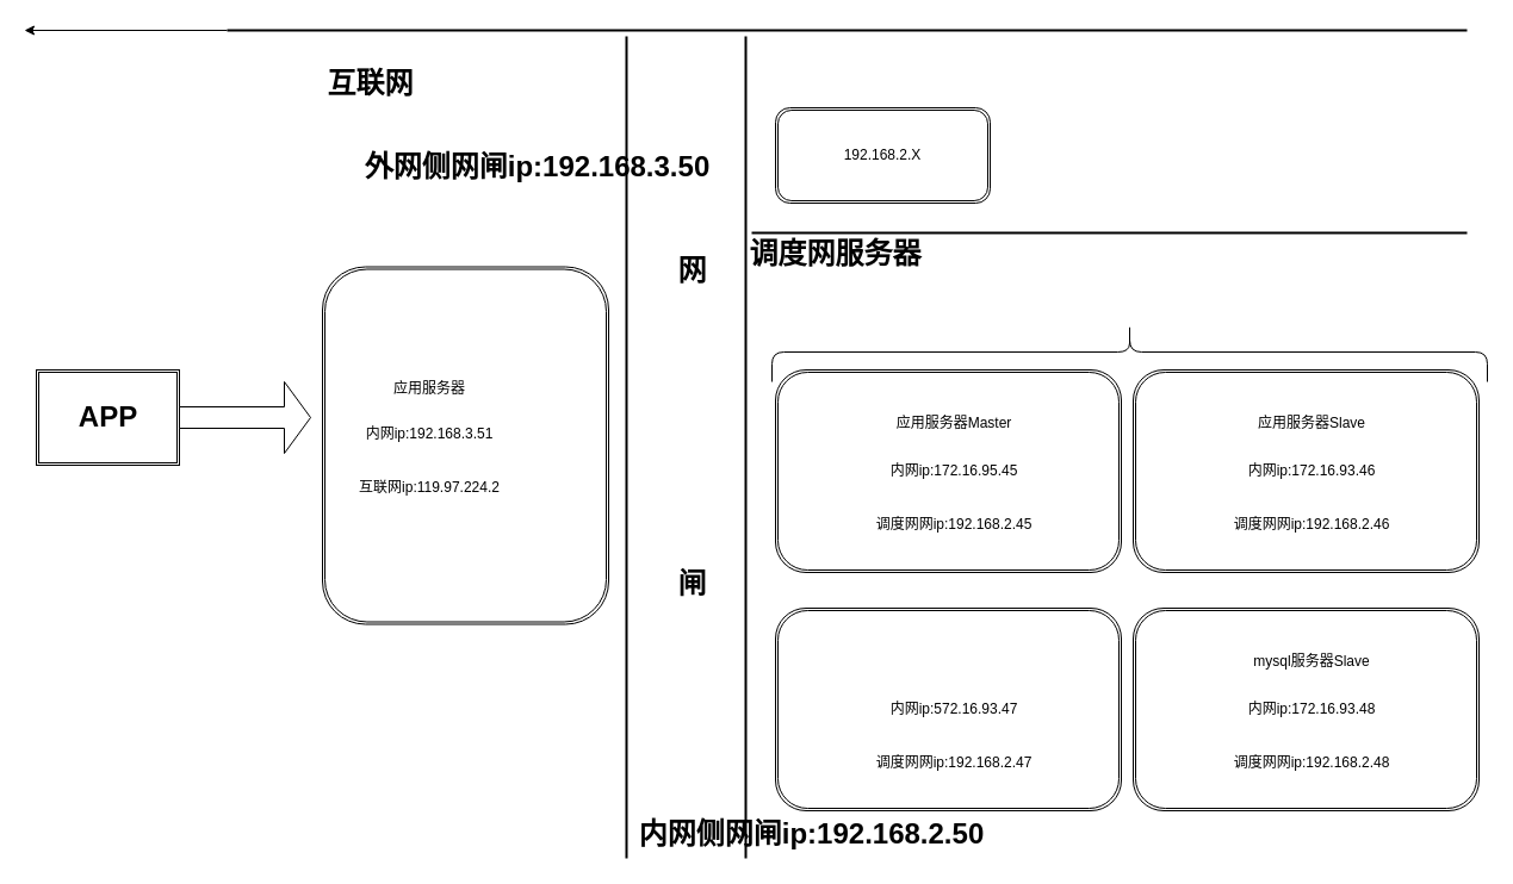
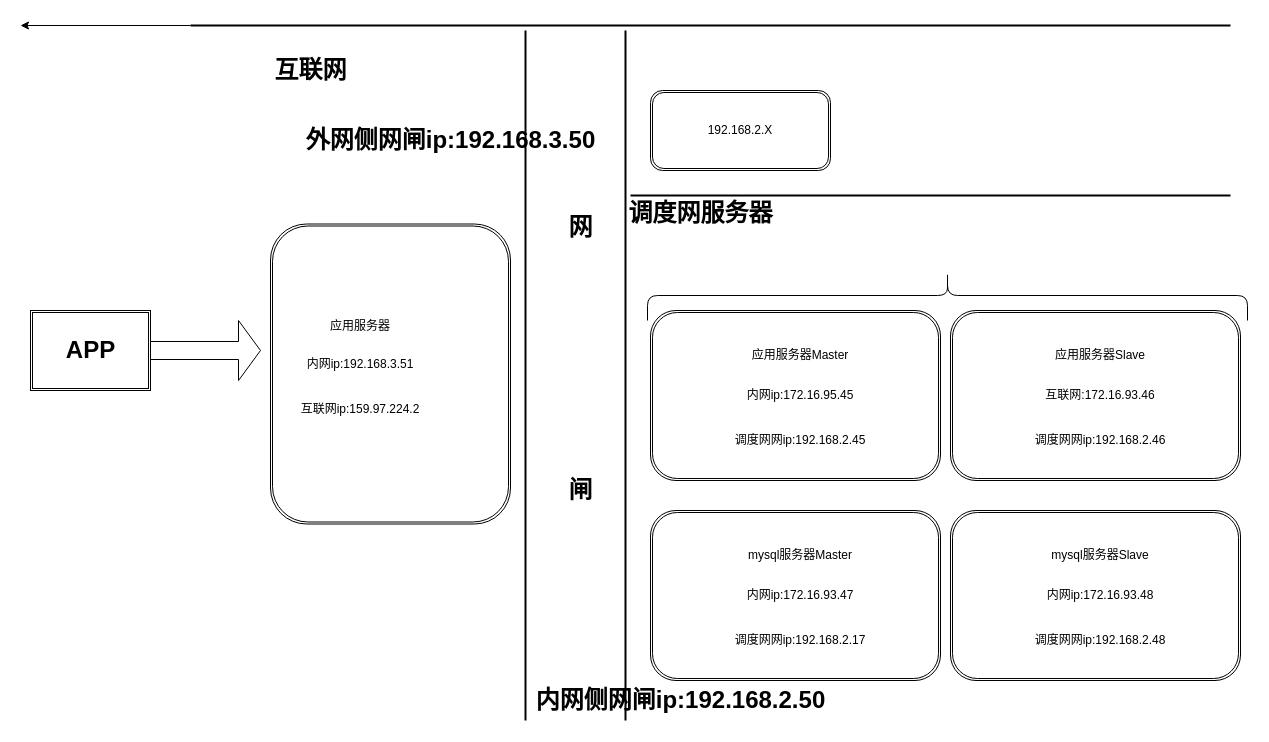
- <mxCell id="14" value="内网ip:172.16.93.46" style="text;html=1;strokeColor=none;fillColor=none;align=center;verticalAlign=middle;whiteSpace=wrap;rounded=0;" vertex="1" parent="1"><mxGeometry x="980" y="375" width="240" height="40" as="geometry" /></mxCell>
+ <mxCell id="14" value="互联网:172.16.93.46" style="text;html=1;strokeColor=none;fillColor=none;align=center;verticalAlign=middle;whiteSpace=wrap;rounded=0;" vertex="1" parent="1"><mxGeometry x="980" y="375" width="240" height="40" as="geometry" /></mxCell>
- <mxCell id="27" value="互联网ip:119.97.224.2" style="text;html=1;strokeColor=none;fillColor=none;align=center;verticalAlign=middle;whiteSpace=wrap;rounded=0;" vertex="1" parent="1"><mxGeometry x="240" y="388.5" width="240" height="40" as="geometry" /></mxCell>
+ <mxCell id="27" value="互联网ip:159.97.224.2" style="text;html=1;strokeColor=none;fillColor=none;align=center;verticalAlign=middle;whiteSpace=wrap;rounded=0;" vertex="1" parent="1"><mxGeometry x="240" y="388.5" width="240" height="40" as="geometry" /></mxCell>
+ <mxCell id="20" value="mysql服务器Master" style="text;html=1;strokeColor=none;fillColor=none;align=center;verticalAlign=middle;whiteSpace=wrap;rounded=0;" vertex="1" parent="1"><mxGeometry x="680" y="535" width="240" height="40" as="geometry" /></mxCell>
- <mxCell id="18" value="内网ip:572.16.93.47" style="text;html=1;strokeColor=none;fillColor=none;align=center;verticalAlign=middle;whiteSpace=wrap;rounded=0;" vertex="1" parent="1"><mxGeometry x="680" y="575" width="240" height="40" as="geometry" /></mxCell>
+ <mxCell id="18" value="内网ip:172.16.93.47" style="text;html=1;strokeColor=none;fillColor=none;align=center;verticalAlign=middle;whiteSpace=wrap;rounded=0;" vertex="1" parent="1"><mxGeometry x="680" y="575" width="240" height="40" as="geometry" /></mxCell>
- <mxCell id="19" value="调度网网ip:192.168.2.47" style="text;html=1;strokeColor=none;fillColor=none;align=center;verticalAlign=middle;whiteSpace=wrap;rounded=0;" vertex="1" parent="1"><mxGeometry x="680" y="620" width="240" height="40" as="geometry" /></mxCell>
+ <mxCell id="19" value="调度网网ip:192.168.2.17" style="text;html=1;strokeColor=none;fillColor=none;align=center;verticalAlign=middle;whiteSpace=wrap;rounded=0;" vertex="1" parent="1"><mxGeometry x="680" y="620" width="240" height="40" as="geometry" /></mxCell>
